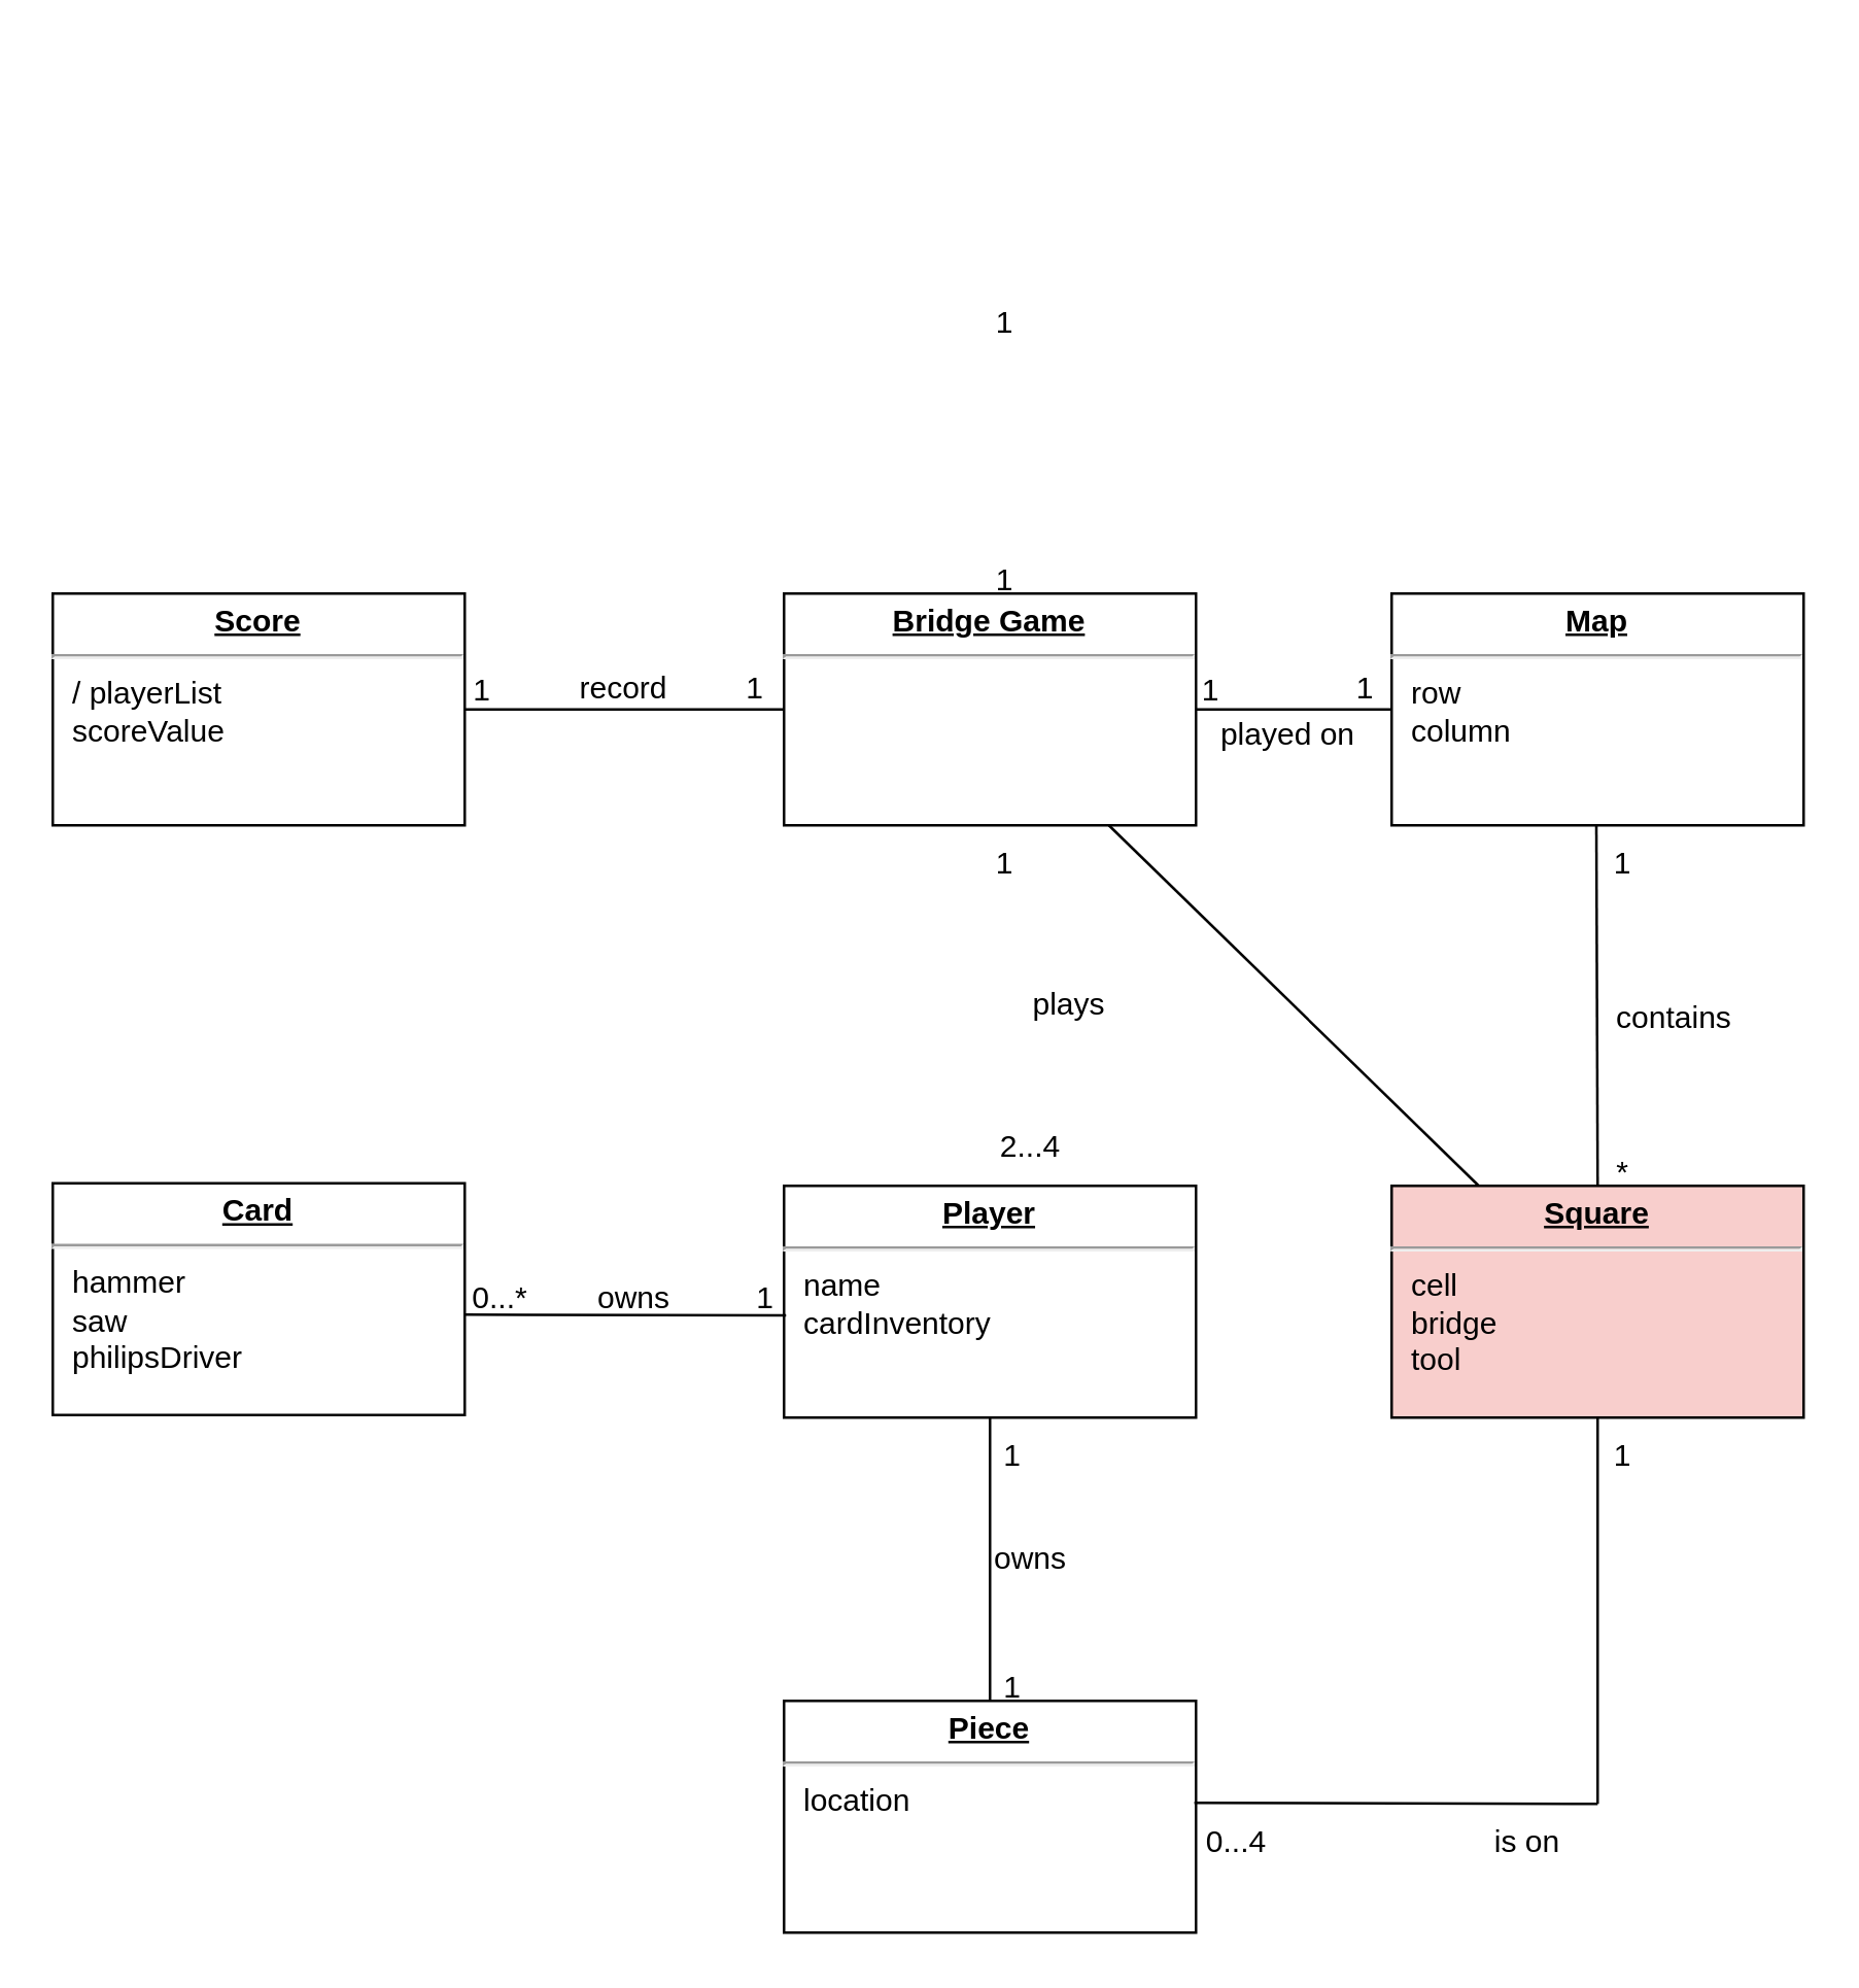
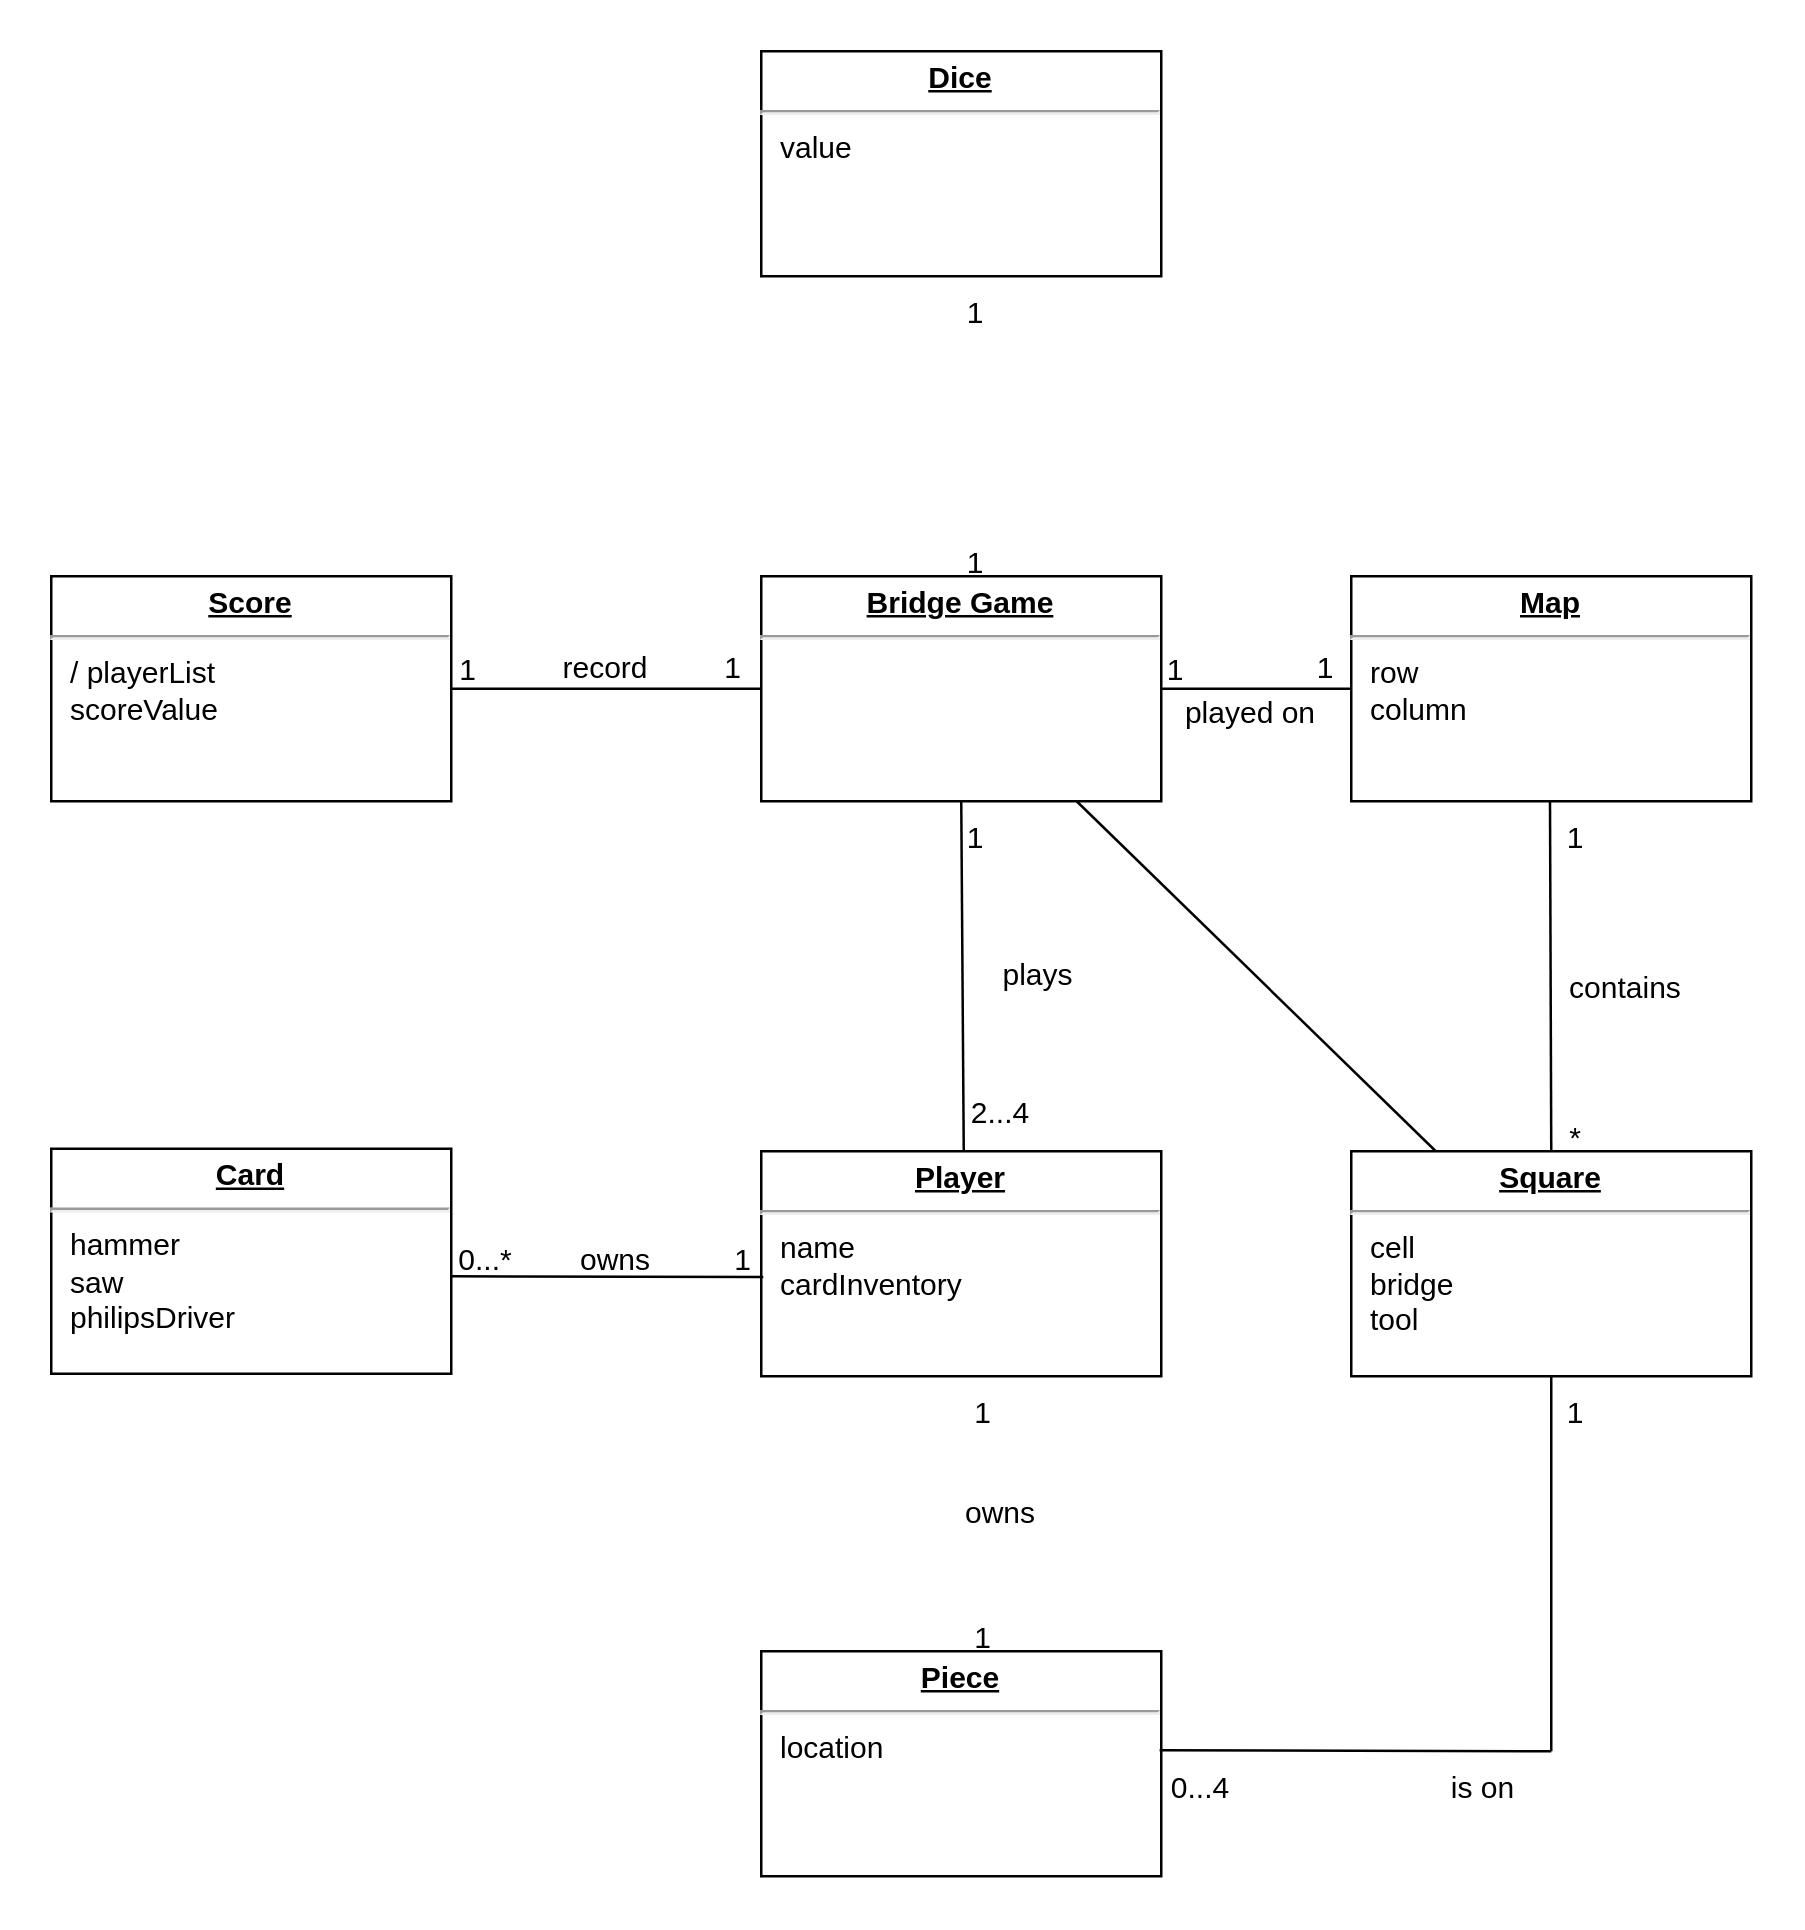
+ <mxCell id="3" value="&lt;p style=&quot;margin:0px;margin-top:4px;text-align:center;text-decoration:underline;&quot;&gt;&lt;b&gt;Dice&lt;/b&gt;&lt;/p&gt;&lt;hr&gt;&lt;p style=&quot;margin:0px;margin-left:8px;&quot;&gt;value&lt;/p&gt;" style="verticalAlign=top;align=left;overflow=fill;fontSize=12;fontFamily=Helvetica;html=1;" parent="1" vertex="1"><mxGeometry x="304" y="20" width="160" height="90" as="geometry" /></mxCell>
+ <mxCell id="7" value="" style="endArrow=none;html=1;rounded=0;entryX=0.5;entryY=1;entryDx=0;entryDy=0;exitX=0.25;exitY=1;exitDx=0;exitDy=0;" parent="1" source="10" target="5" edge="1"><mxGeometry width="50" height="50" relative="1" as="geometry"><mxPoint x="310" y="300" as="sourcePoint" /><mxPoint x="360" y="250" as="targetPoint" /></mxGeometry></mxCell>
- <mxCell id="22" value="&lt;p style=&quot;margin:0px;margin-top:4px;text-align:center;text-decoration:underline;&quot;&gt;&lt;b&gt;Square&lt;/b&gt;&lt;/p&gt;&lt;hr&gt;&lt;p style=&quot;margin:0px;margin-left:8px;&quot;&gt;cell&lt;/p&gt;&lt;p style=&quot;margin:0px;margin-left:8px;&quot;&gt;bridge&lt;/p&gt;&lt;p style=&quot;margin:0px;margin-left:8px;&quot;&gt;tool&lt;/p&gt;" style="verticalAlign=top;align=left;overflow=fill;fontSize=12;fontFamily=Helvetica;html=1;fillColor=#f8cecc;" parent="1" vertex="1"><mxGeometry x="540" y="460" width="160" height="90" as="geometry" /></mxCell>
+ <mxCell id="22" value="&lt;p style=&quot;margin:0px;margin-top:4px;text-align:center;text-decoration:underline;&quot;&gt;&lt;b&gt;Square&lt;/b&gt;&lt;/p&gt;&lt;hr&gt;&lt;p style=&quot;margin:0px;margin-left:8px;&quot;&gt;cell&lt;/p&gt;&lt;p style=&quot;margin:0px;margin-left:8px;&quot;&gt;bridge&lt;/p&gt;&lt;p style=&quot;margin:0px;margin-left:8px;&quot;&gt;tool&lt;/p&gt;" style="verticalAlign=top;align=left;overflow=fill;fontSize=12;fontFamily=Helvetica;html=1;" parent="1" vertex="1"><mxGeometry x="540" y="460" width="160" height="90" as="geometry" /></mxCell>
- <mxCell id="6" value="" style="endArrow=none;html=1;rounded=0;entryX=0.5;entryY=1;entryDx=0;entryDy=0;exitX=0.5;exitY=0;exitDx=0;exitDy=0;" parent="1" source="16" target="2" edge="1"><mxGeometry width="50" height="50" relative="1" as="geometry"><mxPoint x="390" y="640" as="sourcePoint" /><mxPoint x="440" y="320" as="targetPoint" /></mxGeometry></mxCell>
